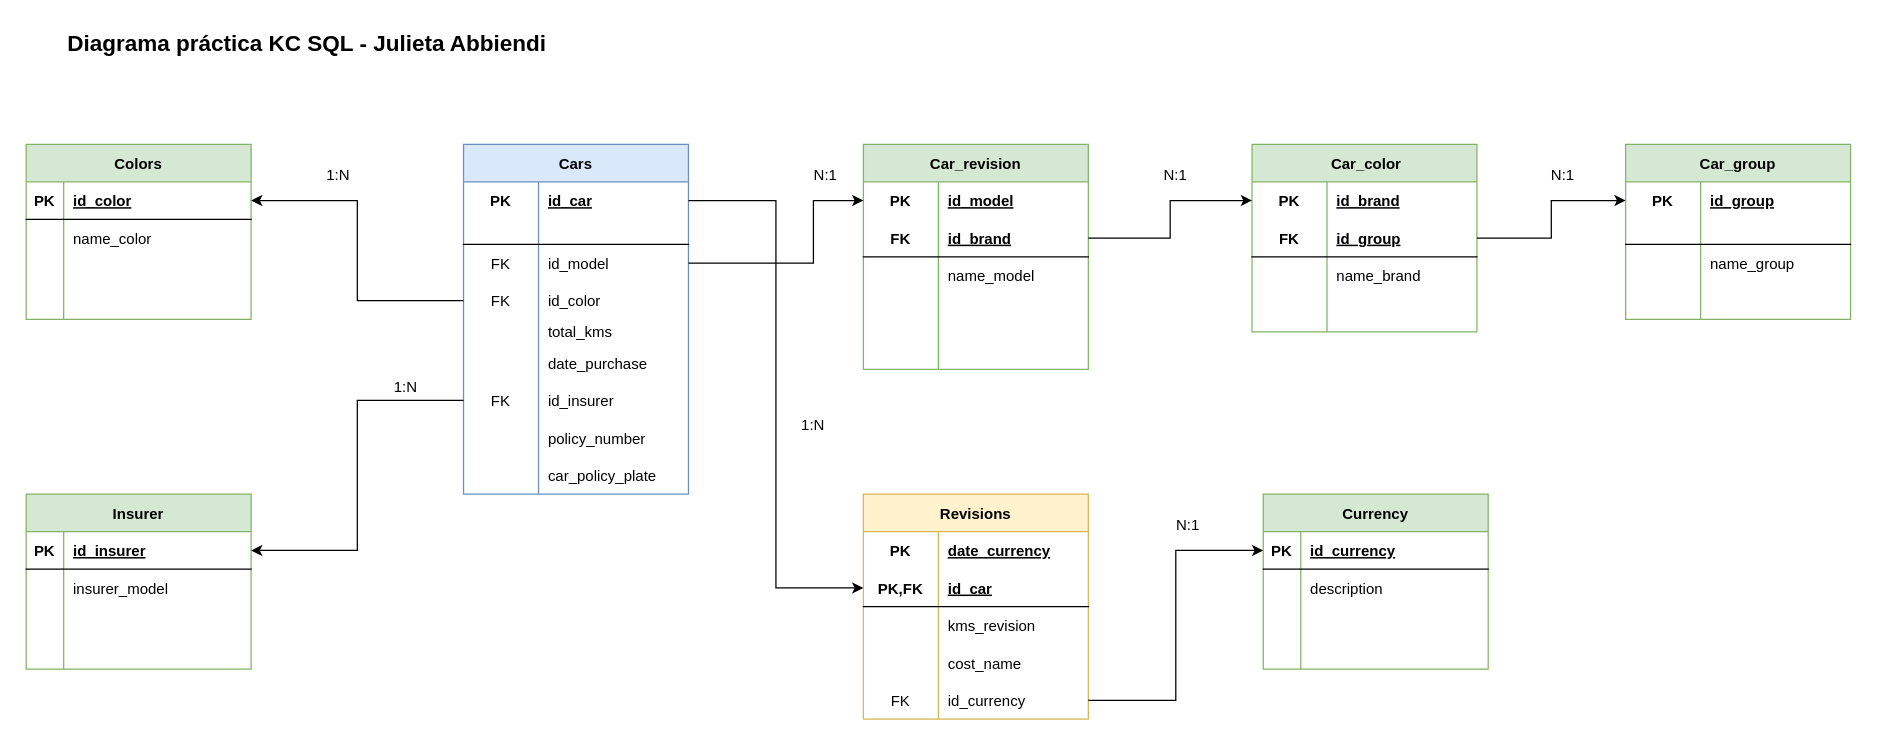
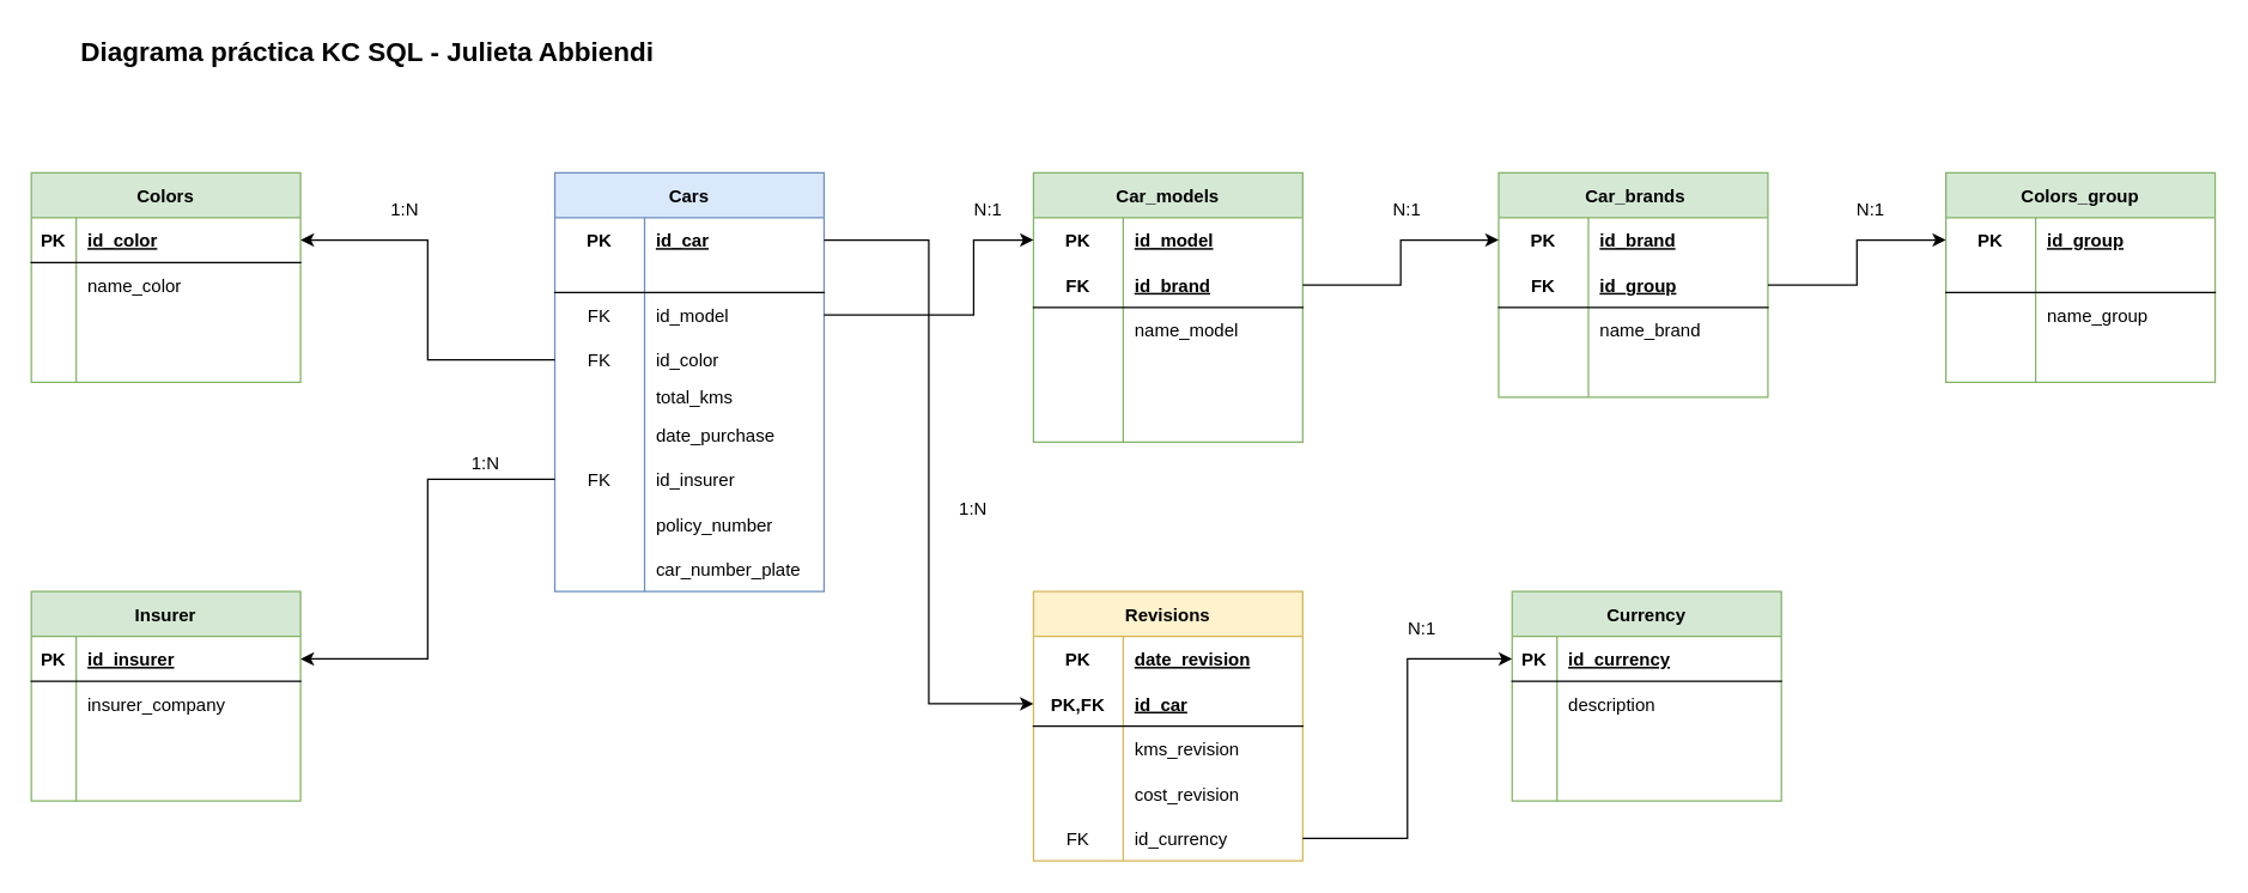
- <mxCell id="30" value="Car_revision" style="shape=table;startSize=30;container=1;collapsible=1;childLayout=tableLayout;fixedRows=1;rowLines=0;fontStyle=1;align=center;resizeLast=1;fillColor=#d5e8d4;strokeColor=#82b366;" parent="1" vertex="1"><mxGeometry x="690" y="115" width="180" height="180" as="geometry" /></mxCell>
+ <mxCell id="30" value="Car_models" style="shape=table;startSize=30;container=1;collapsible=1;childLayout=tableLayout;fixedRows=1;rowLines=0;fontStyle=1;align=center;resizeLast=1;fillColor=#d5e8d4;strokeColor=#82b366;" parent="1" vertex="1"><mxGeometry x="690" y="115" width="180" height="180" as="geometry" /></mxCell>
- <mxCell id="46" value=" Car_color" style="shape=table;startSize=30;container=1;collapsible=1;childLayout=tableLayout;fixedRows=1;rowLines=0;fontStyle=1;align=center;resizeLast=1;fillColor=#d5e8d4;strokeColor=#82b366;" parent="1" vertex="1"><mxGeometry x="1001" y="115" width="180" height="150" as="geometry" /></mxCell>
+ <mxCell id="46" value=" Car_brands" style="shape=table;startSize=30;container=1;collapsible=1;childLayout=tableLayout;fixedRows=1;rowLines=0;fontStyle=1;align=center;resizeLast=1;fillColor=#d5e8d4;strokeColor=#82b366;" parent="1" vertex="1"><mxGeometry x="1001" y="115" width="180" height="150" as="geometry" /></mxCell>
- <mxCell id="59" value="Car_group" style="shape=table;startSize=30;container=1;collapsible=1;childLayout=tableLayout;fixedRows=1;rowLines=0;fontStyle=1;align=center;resizeLast=1;fillColor=#d5e8d4;strokeColor=#82b366;" parent="1" vertex="1"><mxGeometry x="1300" y="115" width="180" height="140" as="geometry" /></mxCell>
+ <mxCell id="59" value="Colors_group" style="shape=table;startSize=30;container=1;collapsible=1;childLayout=tableLayout;fixedRows=1;rowLines=0;fontStyle=1;align=center;resizeLast=1;fillColor=#d5e8d4;strokeColor=#82b366;" parent="1" vertex="1"><mxGeometry x="1300" y="115" width="180" height="140" as="geometry" /></mxCell>
- <mxCell id="29" value="car_policy_plate" style="shape=partialRectangle;connectable=0;fillColor=none;top=0;left=0;bottom=0;right=0;align=left;spacingLeft=6;overflow=hidden;" parent="27" vertex="1"><mxGeometry x="60" width="120" height="30" as="geometry"><mxRectangle width="120" height="30" as="alternateBounds" /></mxGeometry></mxCell>
+ <mxCell id="29" value="car_number_plate" style="shape=partialRectangle;connectable=0;fillColor=none;top=0;left=0;bottom=0;right=0;align=left;spacingLeft=6;overflow=hidden;" parent="27" vertex="1"><mxGeometry x="60" width="120" height="30" as="geometry"><mxRectangle width="120" height="30" as="alternateBounds" /></mxGeometry></mxCell>
- <mxCell id="75" value="date_currency" style="shape=partialRectangle;connectable=0;fillColor=none;top=0;left=0;bottom=0;right=0;align=left;spacingLeft=6;fontStyle=5;overflow=hidden;" parent="73" vertex="1"><mxGeometry x="60" width="120" height="30" as="geometry"><mxRectangle width="120" height="30" as="alternateBounds" /></mxGeometry></mxCell>
+ <mxCell id="75" value="date_revision" style="shape=partialRectangle;connectable=0;fillColor=none;top=0;left=0;bottom=0;right=0;align=left;spacingLeft=6;fontStyle=5;overflow=hidden;" parent="73" vertex="1"><mxGeometry x="60" width="120" height="30" as="geometry"><mxRectangle width="120" height="30" as="alternateBounds" /></mxGeometry></mxCell>
- <mxCell id="107" value="insurer_model" style="shape=partialRectangle;connectable=0;fillColor=none;top=0;left=0;bottom=0;right=0;align=left;spacingLeft=6;overflow=hidden;" parent="105" vertex="1"><mxGeometry x="30" width="150" height="30" as="geometry"><mxRectangle width="150" height="30" as="alternateBounds" /></mxGeometry></mxCell>
+ <mxCell id="107" value="insurer_company" style="shape=partialRectangle;connectable=0;fillColor=none;top=0;left=0;bottom=0;right=0;align=left;spacingLeft=6;overflow=hidden;" parent="105" vertex="1"><mxGeometry x="30" width="150" height="30" as="geometry"><mxRectangle width="150" height="30" as="alternateBounds" /></mxGeometry></mxCell>
- <mxCell id="84" value="cost_name" style="shape=partialRectangle;connectable=0;fillColor=none;top=0;left=0;bottom=0;right=0;align=left;spacingLeft=6;overflow=hidden;" parent="82" vertex="1"><mxGeometry x="60" width="120" height="30" as="geometry"><mxRectangle width="120" height="30" as="alternateBounds" /></mxGeometry></mxCell>
+ <mxCell id="84" value="cost_revision" style="shape=partialRectangle;connectable=0;fillColor=none;top=0;left=0;bottom=0;right=0;align=left;spacingLeft=6;overflow=hidden;" parent="82" vertex="1"><mxGeometry x="60" width="120" height="30" as="geometry"><mxRectangle width="120" height="30" as="alternateBounds" /></mxGeometry></mxCell>
